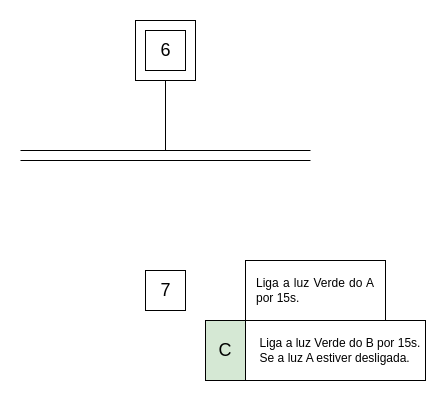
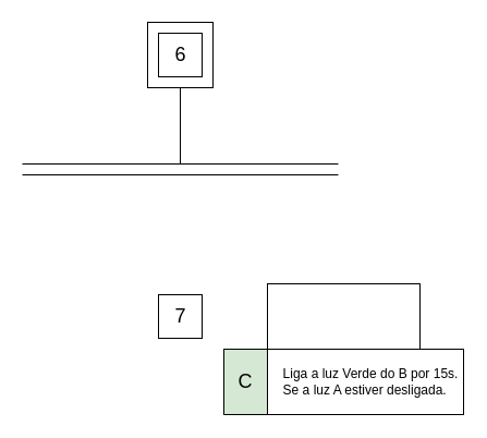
- <mxCell id="12" value="&lt;div align=&quot;justify&quot;&gt;Liga a luz Verde do A por 15s.&lt;/div&gt;" style="text;html=1;align=center;verticalAlign=middle;whiteSpace=wrap;rounded=0;" vertex="1" parent="1"><mxGeometry x="255" y="270" width="120" height="40" as="geometry" /></mxCell>
